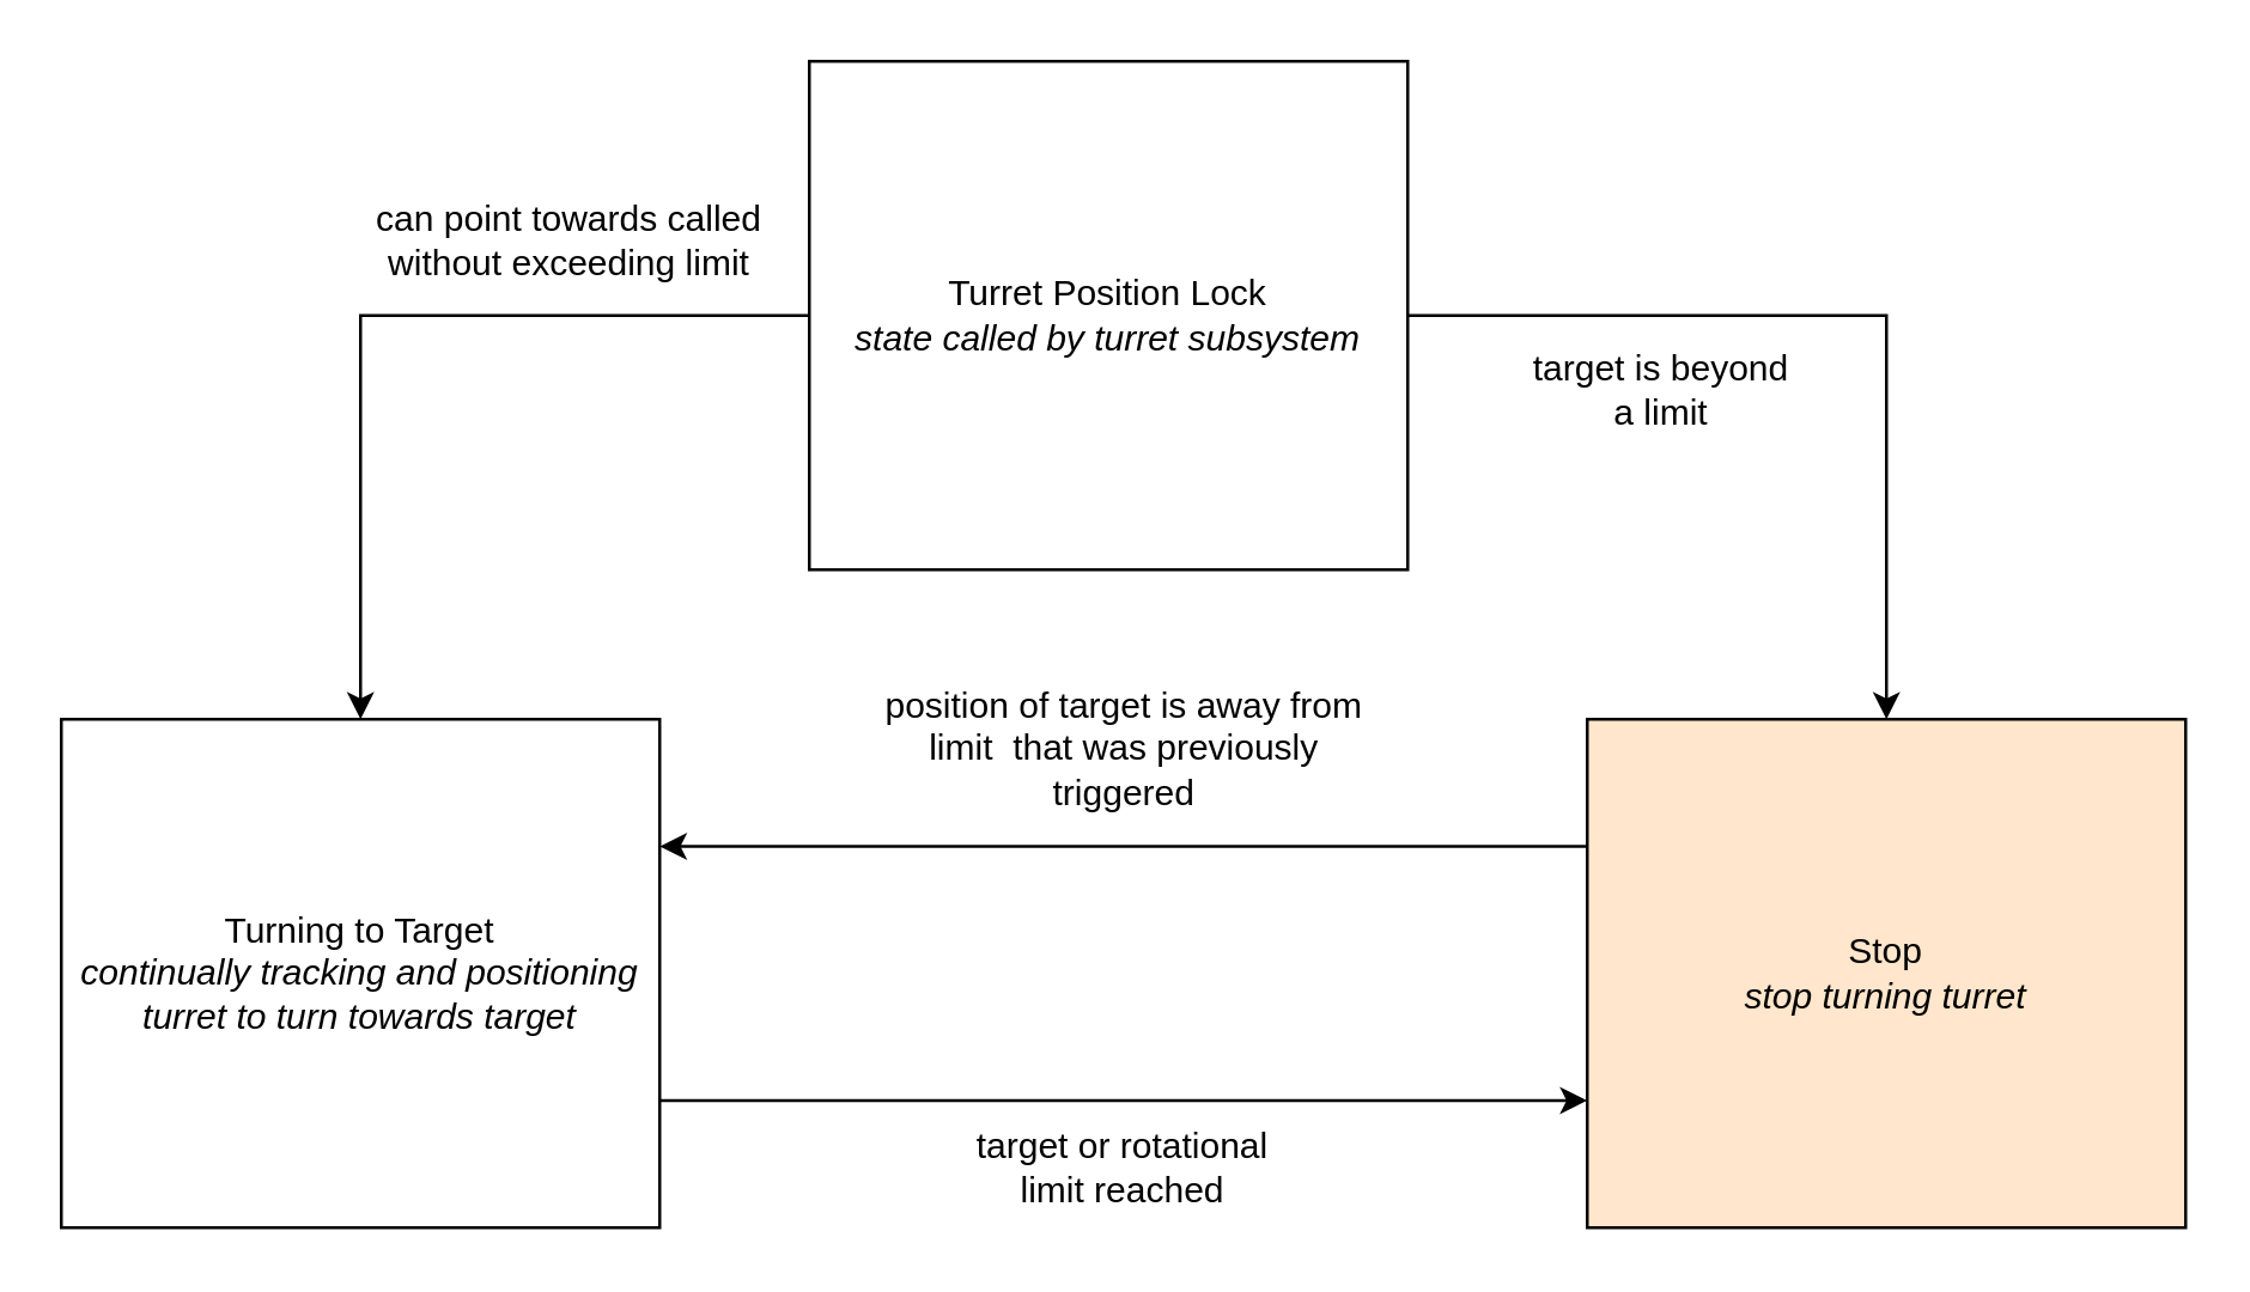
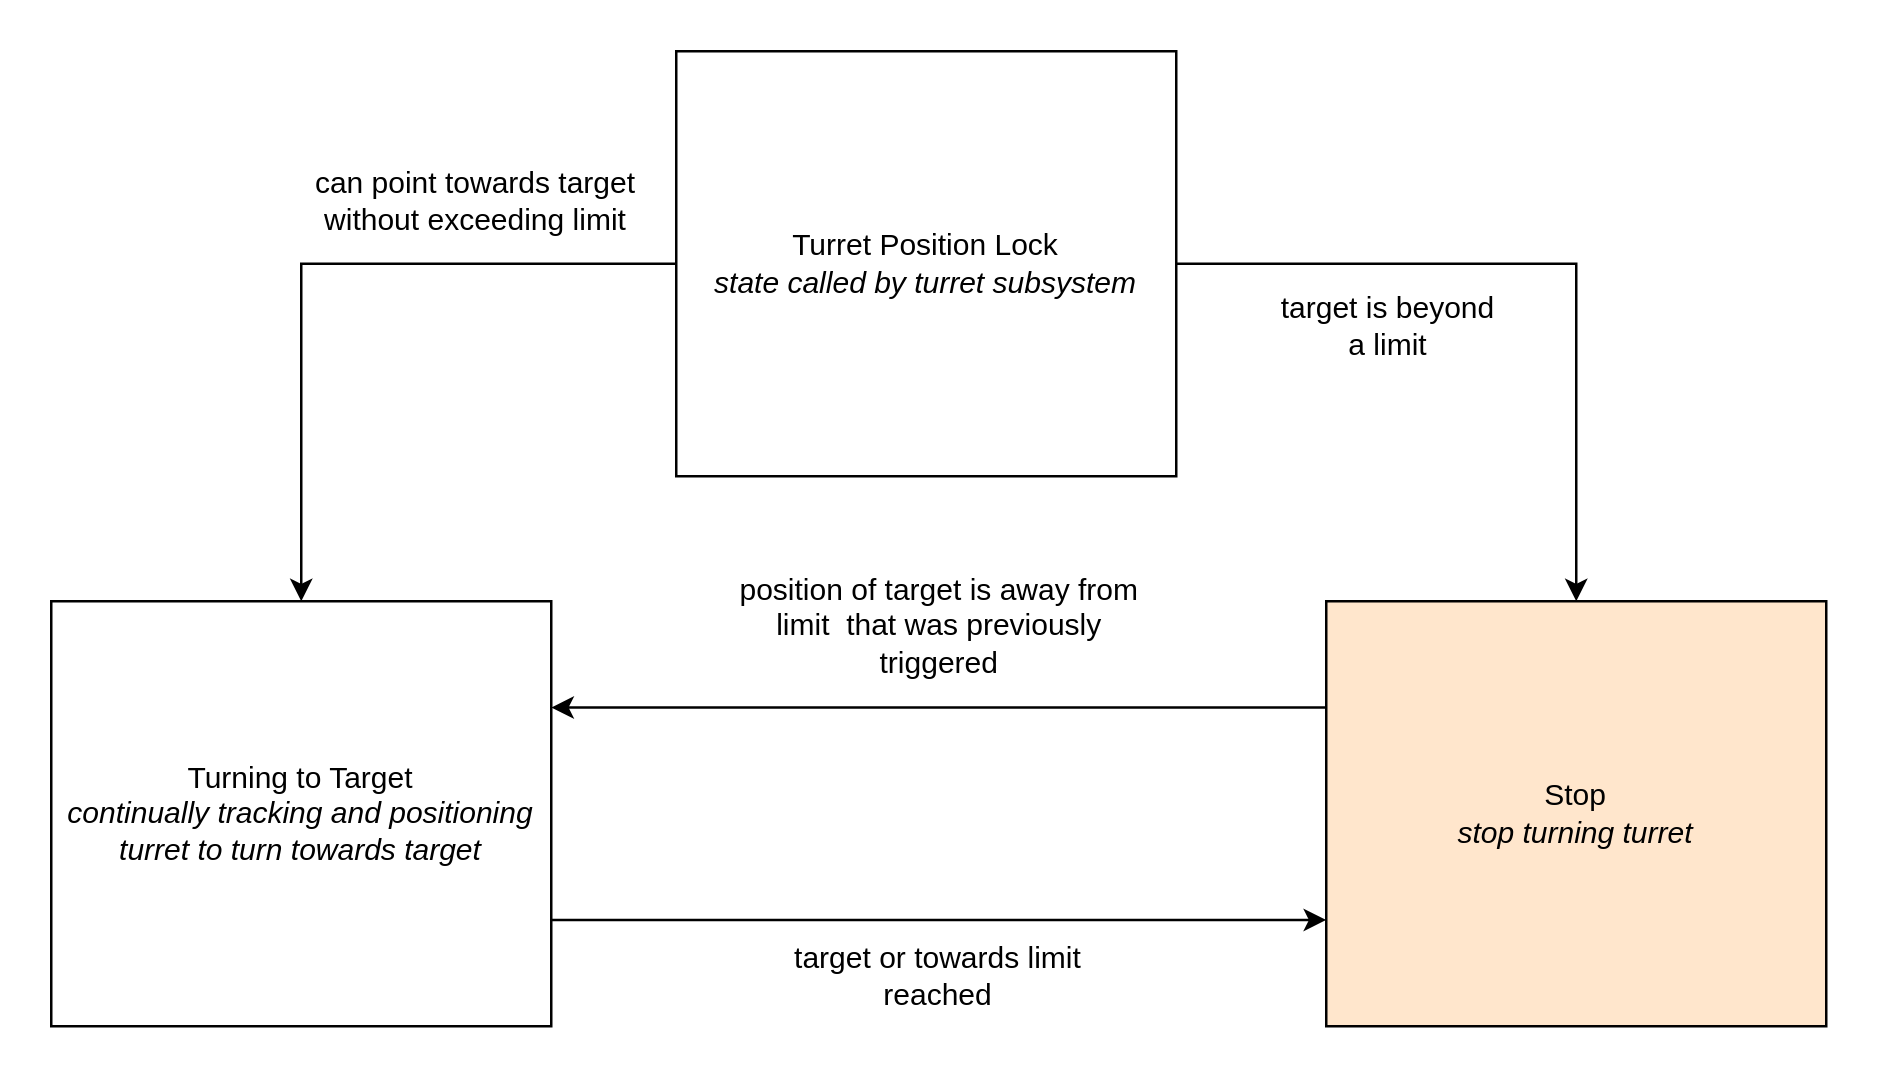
- <mxCell id="12" value="can point towards called without exceeding limit" style="text;html=1;strokeColor=none;fillColor=none;align=center;verticalAlign=middle;whiteSpace=wrap;rounded=0;" vertex="1" parent="1"><mxGeometry x="120" y="70" width="140" height="20" as="geometry" /></mxCell>
+ <mxCell id="12" value="can point towards target without exceeding limit" style="text;html=1;strokeColor=none;fillColor=none;align=center;verticalAlign=middle;whiteSpace=wrap;rounded=0;" vertex="1" parent="1"><mxGeometry x="120" y="70" width="140" height="20" as="geometry" /></mxCell>
- <mxCell id="9" value="target or rotational limit reached" style="text;html=1;strokeColor=none;fillColor=none;align=center;verticalAlign=middle;whiteSpace=wrap;rounded=0;" vertex="1" parent="1"><mxGeometry x="315" y="380" width="120" height="20" as="geometry" /></mxCell>
+ <mxCell id="9" value="target or towards limit reached" style="text;html=1;strokeColor=none;fillColor=none;align=center;verticalAlign=middle;whiteSpace=wrap;rounded=0;" vertex="1" parent="1"><mxGeometry x="315" y="380" width="120" height="20" as="geometry" /></mxCell>
